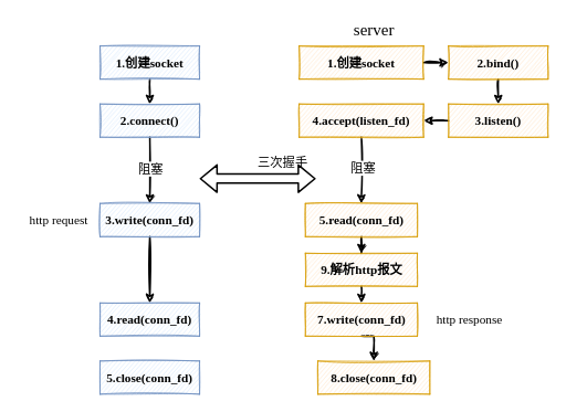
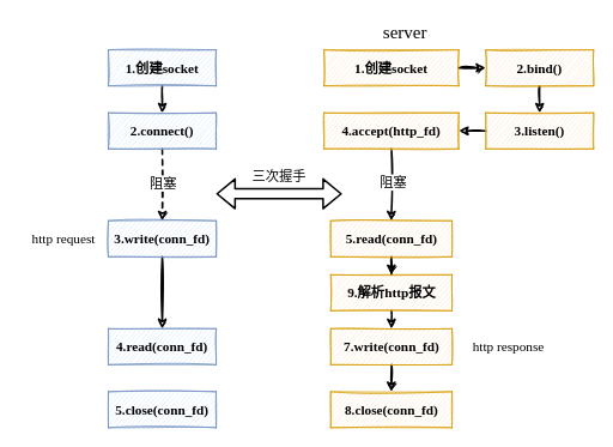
- <mxCell id="11" value="4.accept(listen_fd)" style="rounded=0;whiteSpace=wrap;html=1;fillColor=#ffe6cc;strokeColor=#d79b00;fontFamily=Comic Sans MS;labelBorderColor=none;glass=0;sketch=1;shadow=0;fontStyle=1;fontSize=15;" vertex="1" parent="1"><mxGeometry x="360" y="125" width="150" height="40" as="geometry" /></mxCell>
+ <mxCell id="11" value="4.accept(http_fd)" style="rounded=0;whiteSpace=wrap;html=1;fillColor=#ffe6cc;strokeColor=#d79b00;fontFamily=Comic Sans MS;labelBorderColor=none;glass=0;sketch=1;shadow=0;fontStyle=1;fontSize=15;" vertex="1" parent="1"><mxGeometry x="360" y="125" width="150" height="40" as="geometry" /></mxCell>
- <mxCell id="14" style="edgeStyle=orthogonalEdgeStyle;rounded=0;sketch=1;orthogonalLoop=1;jettySize=auto;html=1;exitX=0.5;exitY=1;exitDx=0;exitDy=0;entryX=0.5;entryY=0;entryDx=0;entryDy=0;fontFamily=Comic Sans MS;fontSize=15;strokeWidth=2;" edge="1" parent="1" source="16" target="18"><mxGeometry relative="1" as="geometry" /></mxCell>
+ <mxCell id="14" style="edgeStyle=orthogonalEdgeStyle;rounded=0;sketch=1;orthogonalLoop=1;jettySize=auto;html=1;exitX=0.5;exitY=1;exitDx=0;exitDy=0;entryX=0.5;entryY=0;entryDx=0;entryDy=0;fontFamily=Comic Sans MS;fontSize=15;strokeWidth=2;dashed=1;" edge="1" parent="1" source="16" target="18"><mxGeometry relative="1" as="geometry" /></mxCell>
- <mxCell id="22" value="三次握手" style="text;html=1;align=center;verticalAlign=middle;resizable=0;points=[];autosize=1;strokeColor=none;fillColor=none;fontSize=15;fontFamily=Comic Sans MS;" vertex="1" parent="1"><mxGeometry x="300" y="185" width="80" height="20" as="geometry" /></mxCell>
+ <mxCell id="22" value="三次握手" style="text;html=1;align=center;verticalAlign=middle;resizable=0;points=[];autosize=1;strokeColor=none;fillColor=none;fontSize=15;fontFamily=Comic Sans MS;" vertex="1" parent="1"><mxGeometry x="270" y="185" width="80" height="20" as="geometry" /></mxCell>
- <mxCell id="31" value="8.close(conn_fd)" style="rounded=0;whiteSpace=wrap;html=1;fillColor=#ffe6cc;strokeColor=#d79b00;fontFamily=Comic Sans MS;labelBorderColor=none;glass=0;sketch=1;shadow=0;fontStyle=1;fontSize=15;" vertex="1" parent="1"><mxGeometry x="382.5" y="435" width="135" height="40" as="geometry" /></mxCell>
+ <mxCell id="31" value="8.close(conn_fd)" style="rounded=0;whiteSpace=wrap;html=1;fillColor=#ffe6cc;strokeColor=#d79b00;fontFamily=Comic Sans MS;labelBorderColor=none;glass=0;sketch=1;shadow=0;fontStyle=1;fontSize=15;" vertex="1" parent="1"><mxGeometry x="367.5" y="435" width="135" height="40" as="geometry" /></mxCell>
